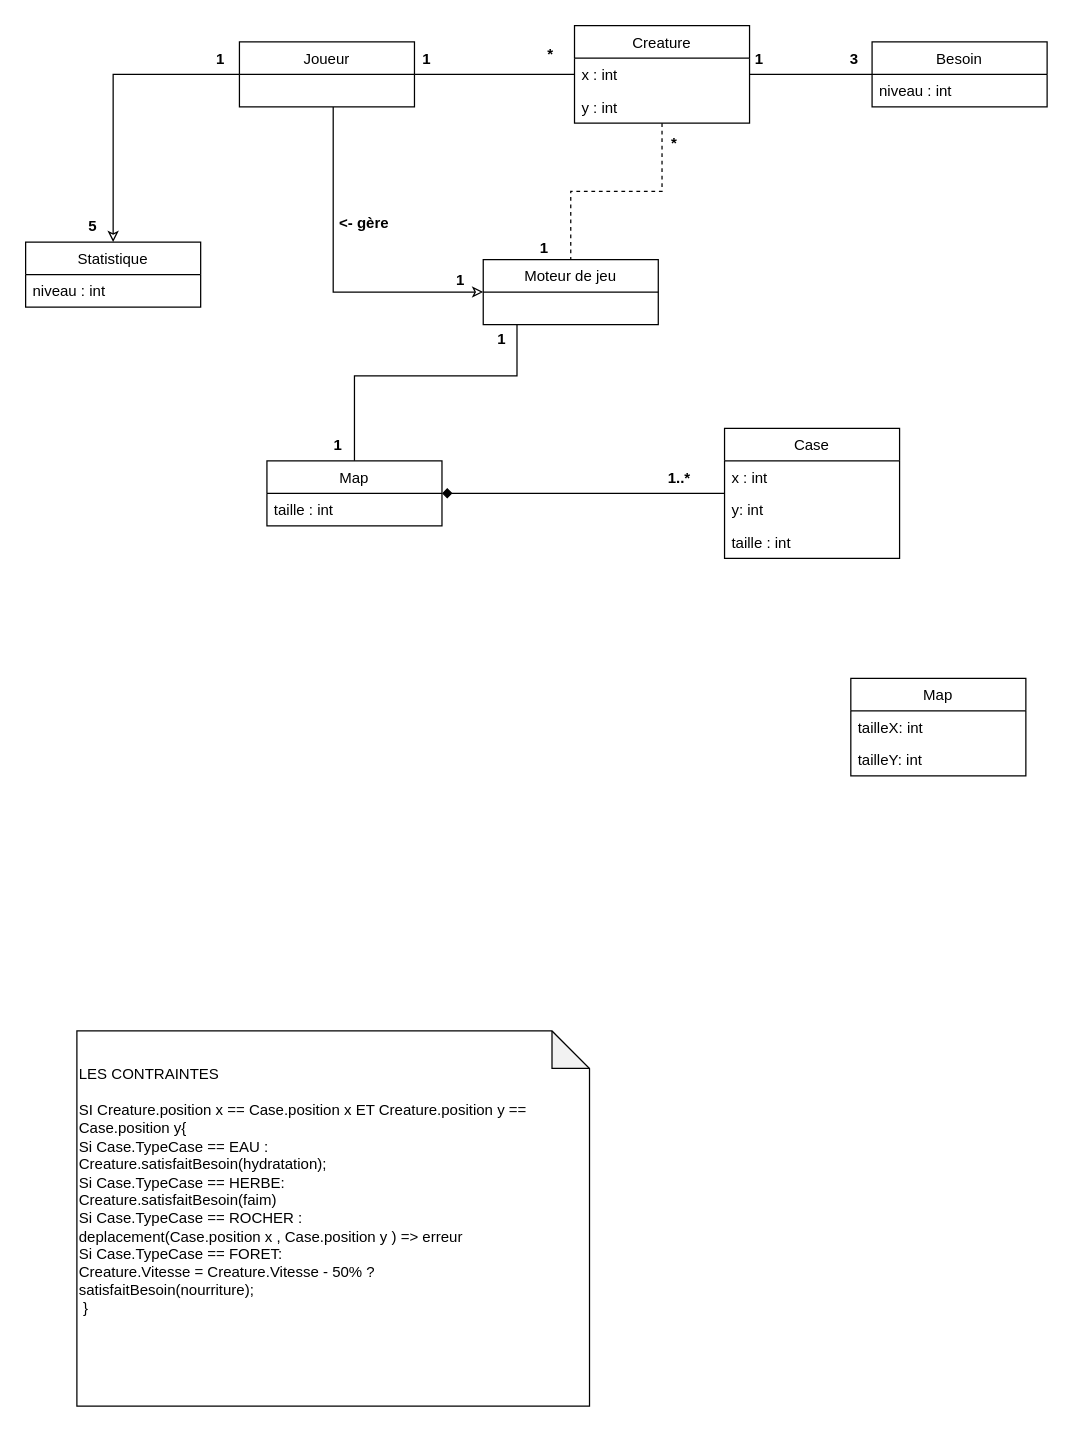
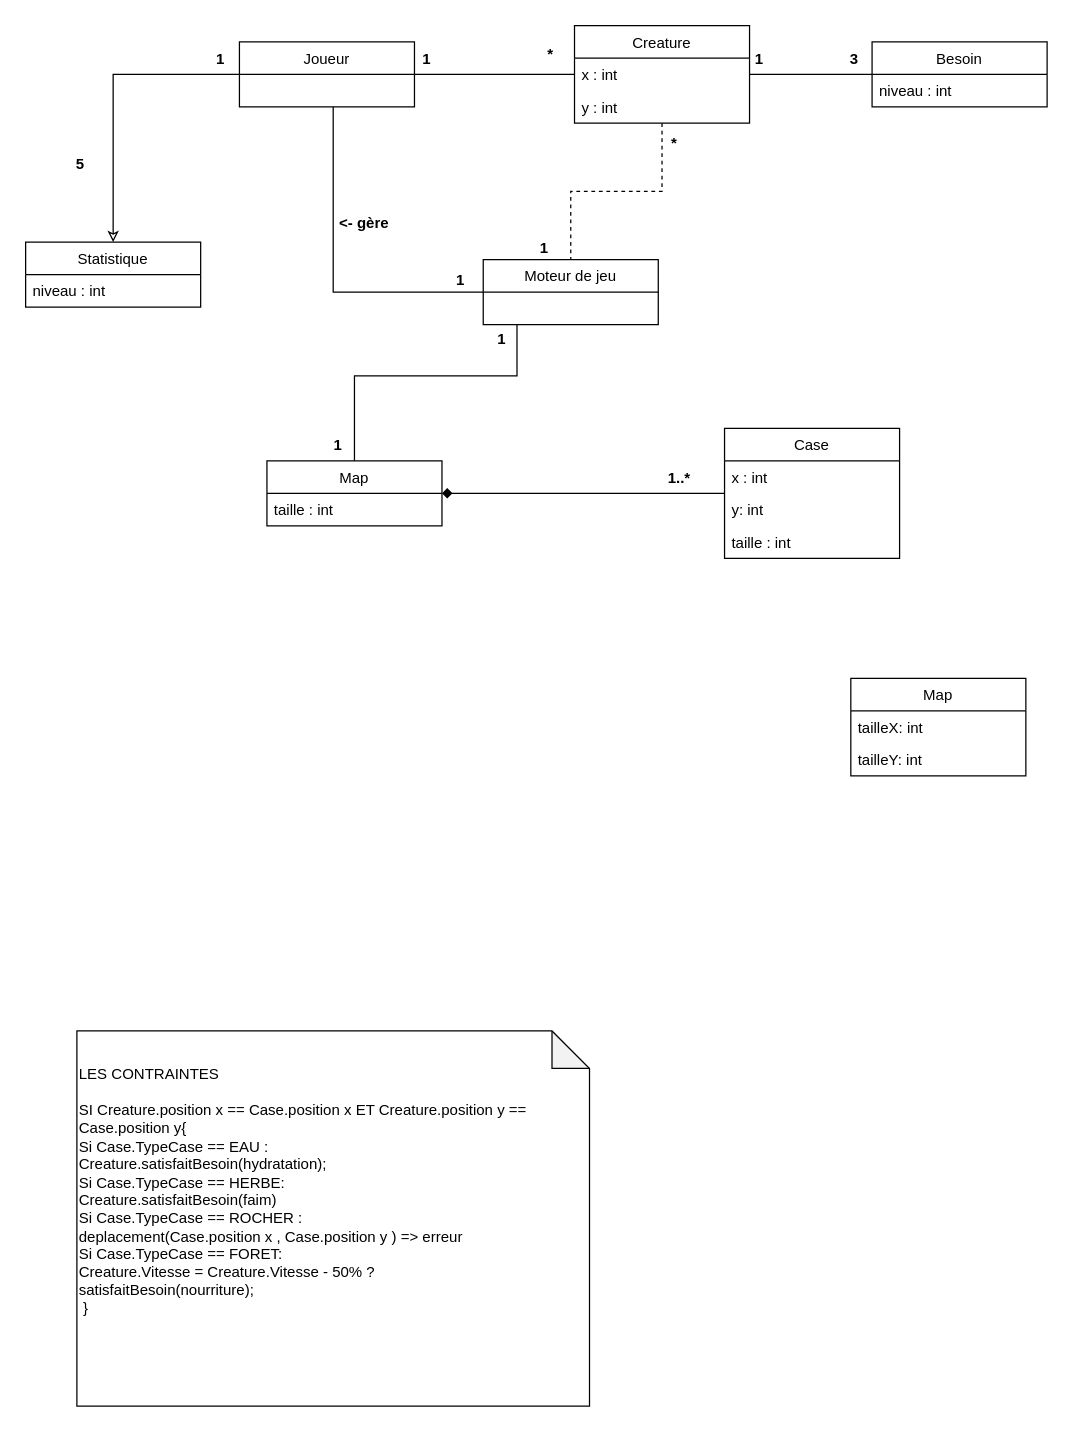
- <mxCell id="28" value="5" style="text;align=center;fontStyle=1;verticalAlign=middle;spacingLeft=3;spacingRight=3;strokeColor=none;rotatable=0;points=[[0,0.5],[1,0.5]];portConstraint=eastwest;" vertex="1" parent="1"><mxGeometry x="34" y="167" width="80" height="26" as="geometry" /></mxCell>
+ <mxCell id="28" value="5" style="text;align=center;fontStyle=1;verticalAlign=middle;spacingLeft=3;spacingRight=3;strokeColor=none;rotatable=0;points=[[0,0.5],[1,0.5]];portConstraint=eastwest;" vertex="1" parent="1"><mxGeometry x="24" y="117" width="80" height="26" as="geometry" /></mxCell>
- <mxCell id="8" style="edgeStyle=orthogonalEdgeStyle;rounded=0;orthogonalLoop=1;jettySize=auto;html=1;endArrow=classic;endFill=0;" edge="1" parent="1" source="9" target="27"><mxGeometry relative="1" as="geometry"><Array as="points"><mxPoint x="266" y="233" /></Array></mxGeometry></mxCell>
+ <mxCell id="8" style="edgeStyle=orthogonalEdgeStyle;rounded=0;orthogonalLoop=1;jettySize=auto;html=1;endArrow=none;endFill=0;" edge="1" parent="1" source="9" target="27"><mxGeometry relative="1" as="geometry"><Array as="points"><mxPoint x="266" y="233" /></Array></mxGeometry></mxCell>
